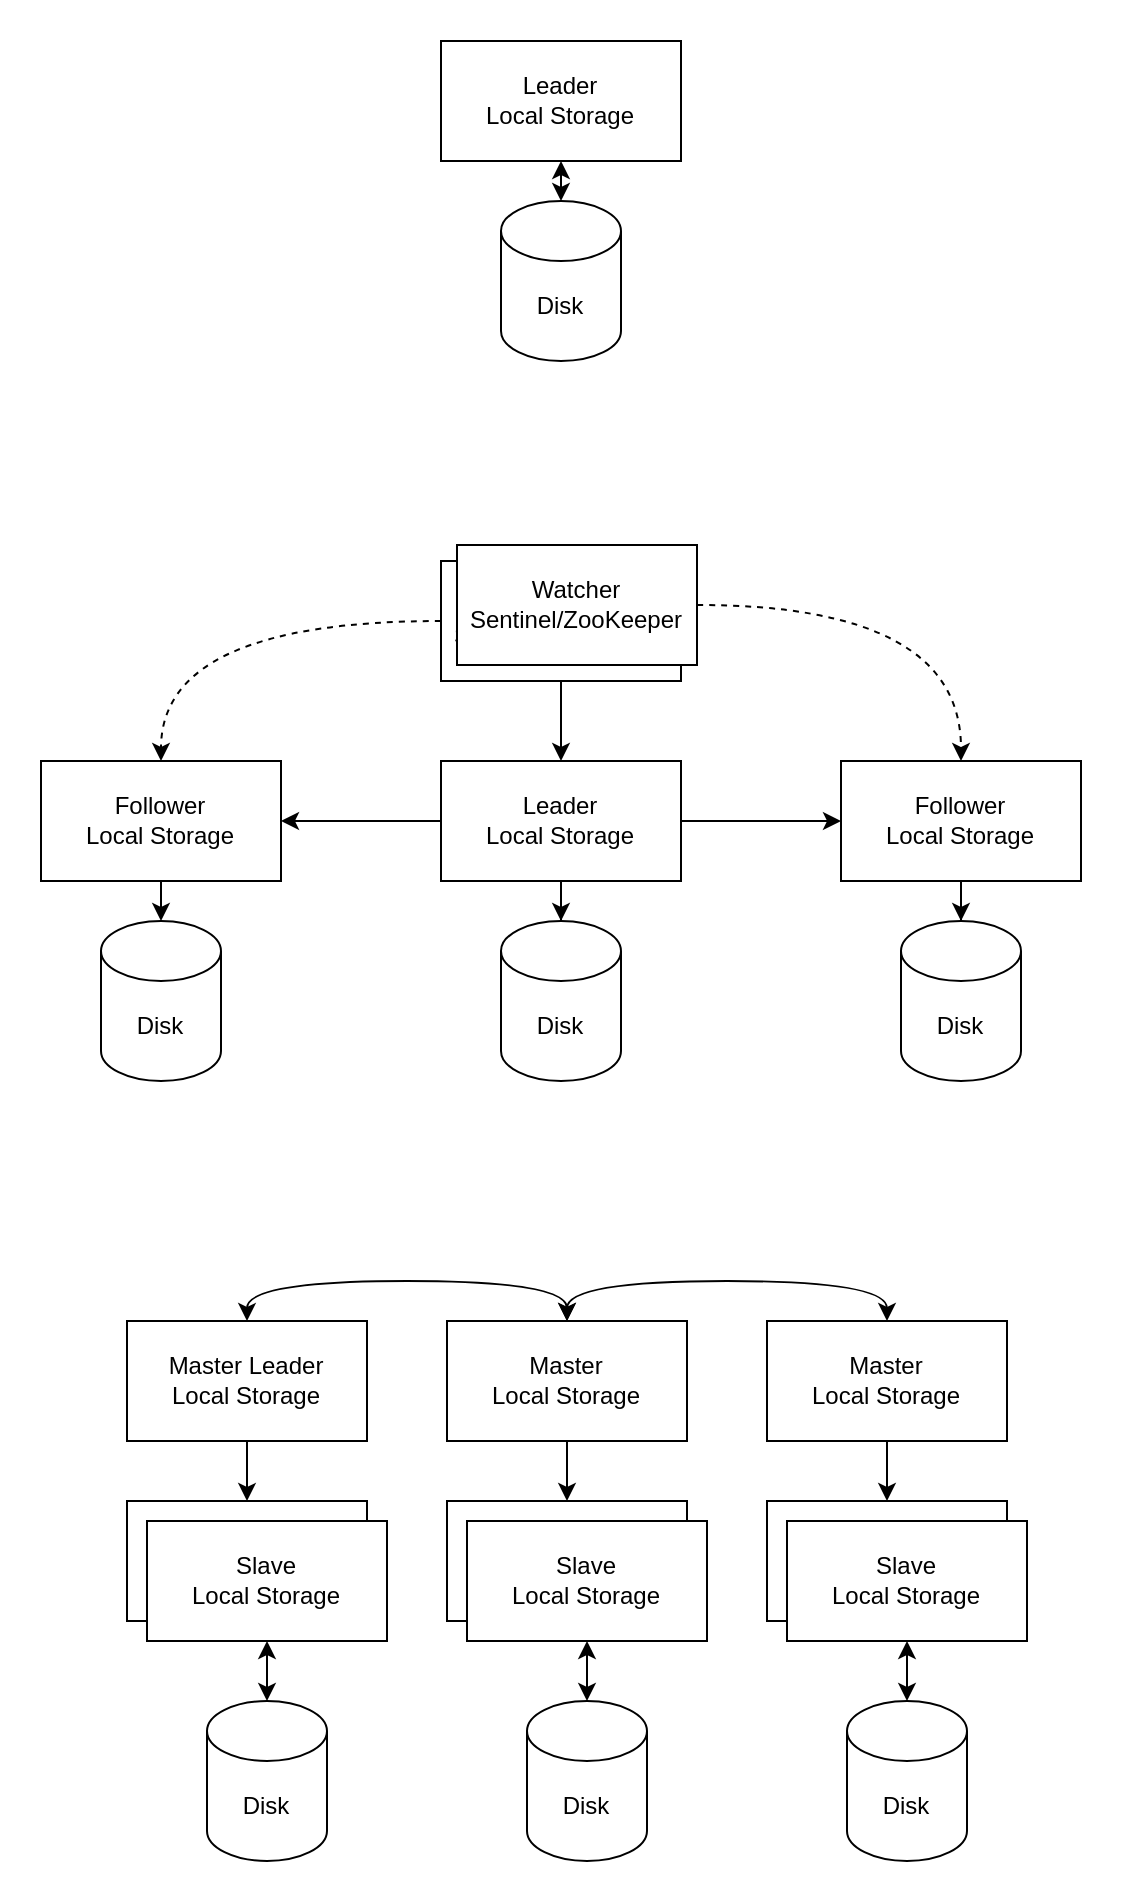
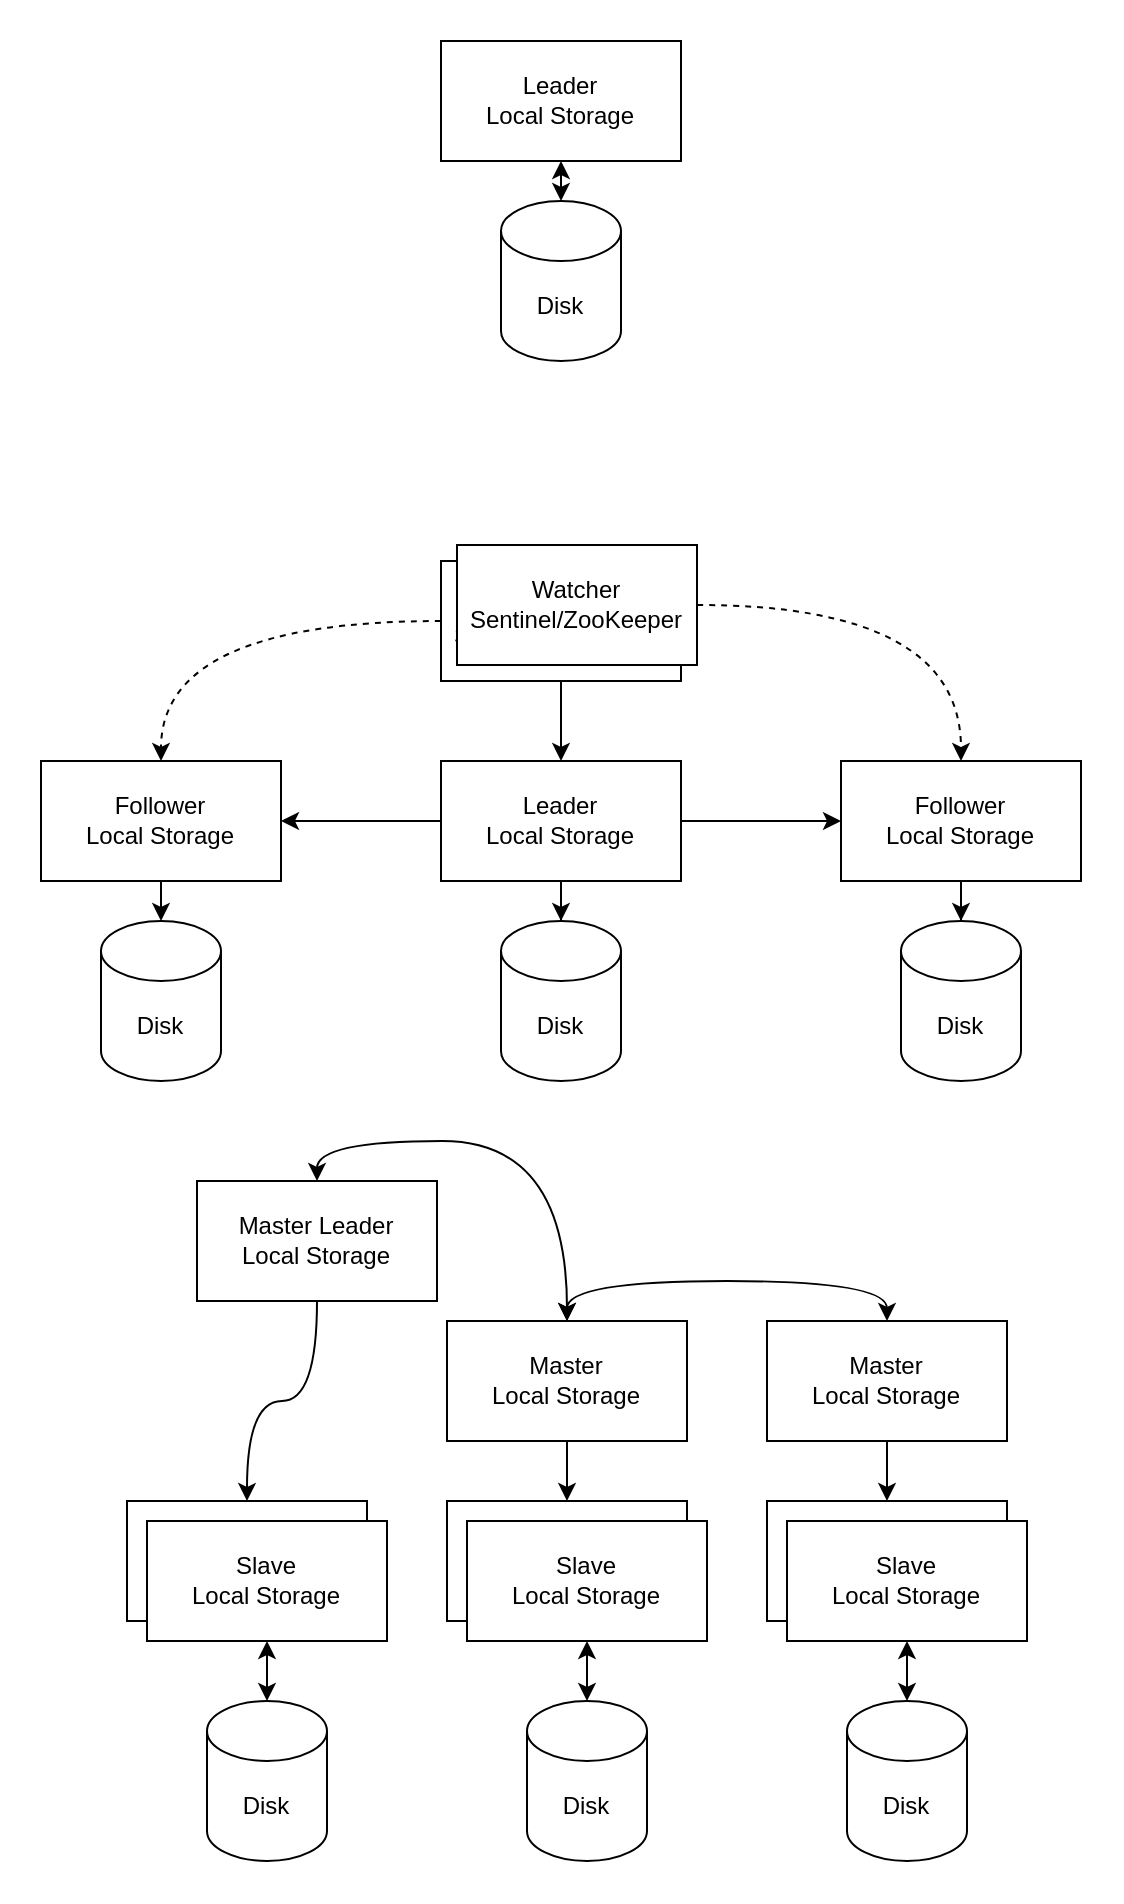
- <mxCell id="23" value="Master Leader&lt;br&gt;Local Storage" style="rounded=0;whiteSpace=wrap;html=1;" vertex="1" parent="1"><mxGeometry x="63" y="660" width="120" height="60" as="geometry" /></mxCell>
+ <mxCell id="23" value="Master Leader&lt;br&gt;Local Storage" style="rounded=0;whiteSpace=wrap;html=1;" vertex="1" parent="1"><mxGeometry x="98" y="590" width="120" height="60" as="geometry" /></mxCell>
